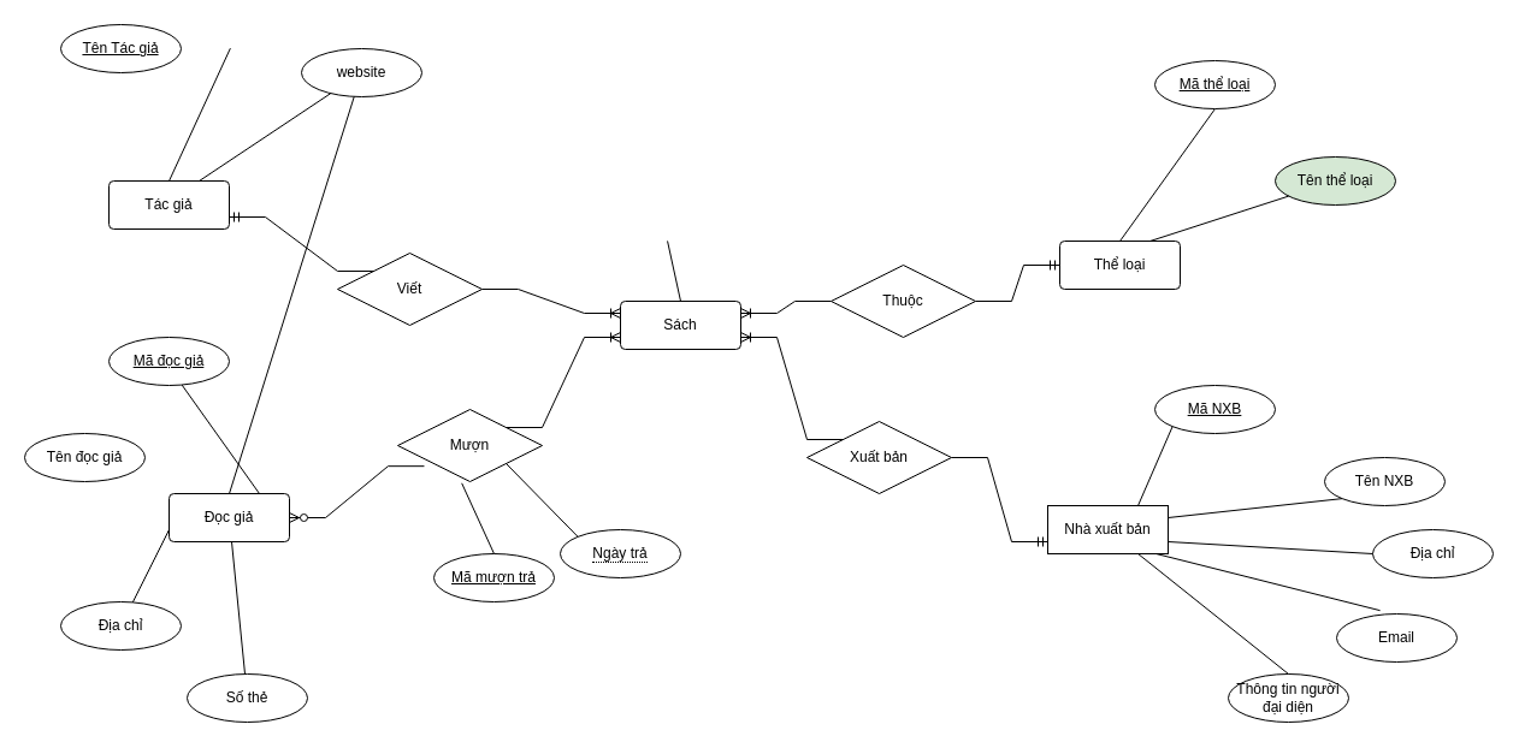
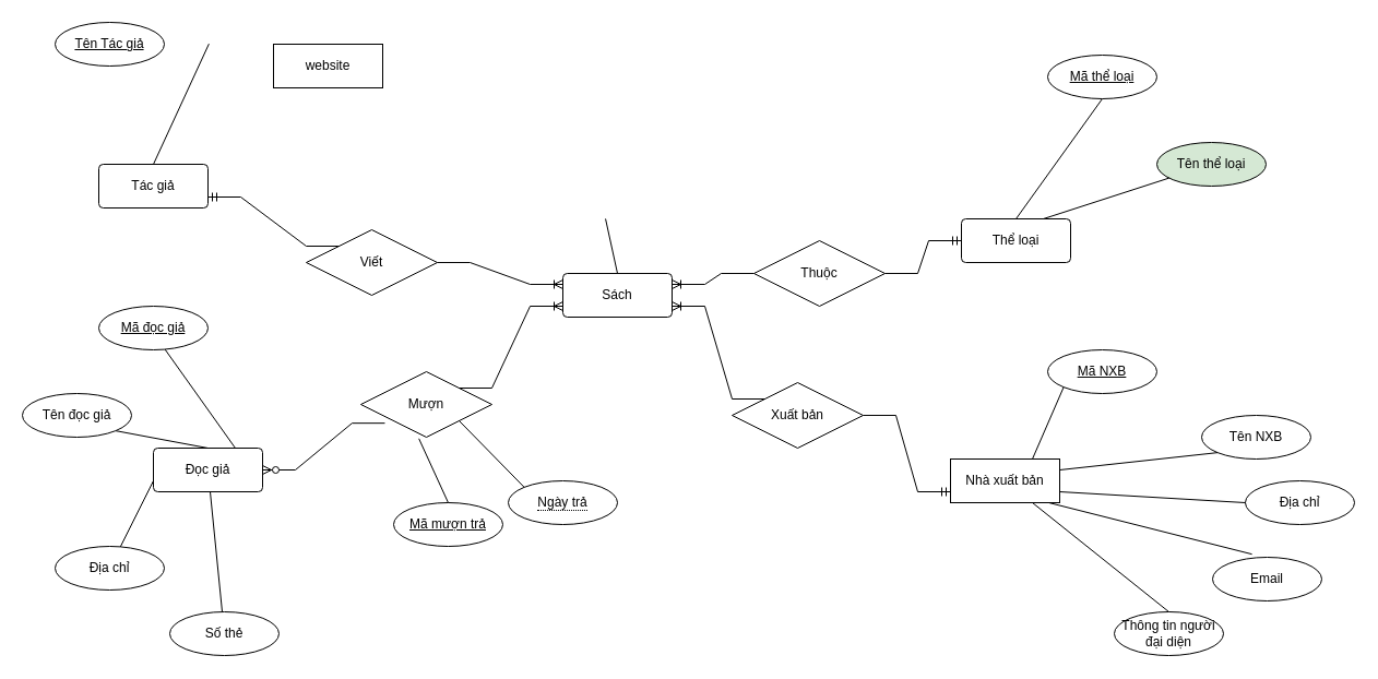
- <mxCell id="3" value="website" style="ellipse;whiteSpace=wrap;html=1;align=center;" vertex="1" parent="1"><mxGeometry x="250" y="40" width="100" height="40" as="geometry" /></mxCell>
+ <mxCell id="3" value="website" style="whiteSpace=wrap;html=1;align=center;rounded=0;" vertex="1" parent="1"><mxGeometry x="250" y="40" width="100" height="40" as="geometry" /></mxCell>
- <mxCell id="5" value="" style="endArrow=none;html=1;rounded=0;exitX=0.75;exitY=0;exitDx=0;exitDy=0;" edge="1" parent="1" source="2" target="3"><mxGeometry relative="1" as="geometry"><mxPoint x="390" y="370" as="sourcePoint" /><mxPoint x="550" y="370" as="targetPoint" /></mxGeometry></mxCell>
- <mxCell id="13" value="" style="endArrow=none;html=1;rounded=0;exitX=0.5;exitY=0;exitDx=0;exitDy=0;" edge="1" parent="1" source="8" target="3"><mxGeometry relative="1" as="geometry"><mxPoint x="500" y="650" as="sourcePoint" /><mxPoint x="112.633" y="390.449" as="targetPoint" /></mxGeometry></mxCell>
+ <mxCell id="13" value="" style="endArrow=none;html=1;rounded=0;exitX=0.5;exitY=0;exitDx=0;exitDy=0;entryX=1;entryY=1;entryDx=0;entryDy=0;" edge="1" parent="1" source="8" target="40"><mxGeometry relative="1" as="geometry"><mxPoint x="500" y="650" as="sourcePoint" /><mxPoint x="112.633" y="390.449" as="targetPoint" /></mxGeometry></mxCell>
